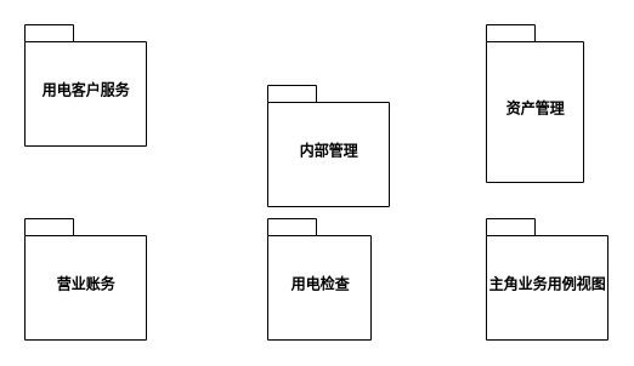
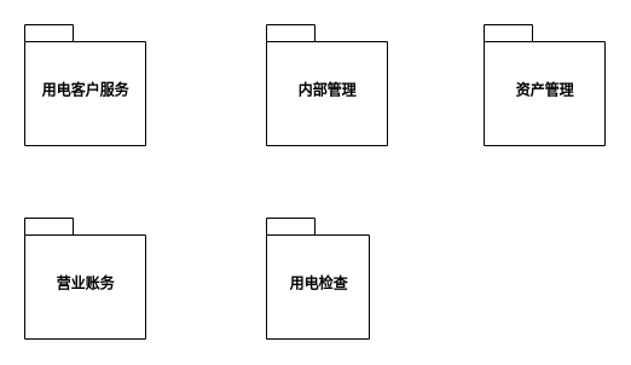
- <mxCell id="4" value="资产管理" style="shape=folder;fontStyle=1;spacingTop=10;tabWidth=40;tabHeight=14;tabPosition=left;html=1;" vertex="1" parent="1"><mxGeometry x="400" y="20" width="80" height="130" as="geometry" /></mxCell>
+ <mxCell id="4" value="资产管理" style="shape=folder;fontStyle=1;spacingTop=10;tabWidth=40;tabHeight=14;tabPosition=left;html=1;" vertex="1" parent="1"><mxGeometry x="400" y="20" width="100" height="100" as="geometry" /></mxCell>
- <mxCell id="3" value="内部管理" style="shape=folder;fontStyle=1;spacingTop=10;tabWidth=40;tabHeight=14;tabPosition=left;html=1;" vertex="1" parent="1"><mxGeometry x="220" y="70" width="100" height="100" as="geometry" /></mxCell>
+ <mxCell id="3" value="内部管理" style="shape=folder;fontStyle=1;spacingTop=10;tabWidth=40;tabHeight=14;tabPosition=left;html=1;" vertex="1" parent="1"><mxGeometry x="220" y="20" width="100" height="100" as="geometry" /></mxCell>
- <mxCell id="7" value="主角业务用例视图" style="shape=folder;fontStyle=1;spacingTop=10;tabWidth=40;tabHeight=14;tabPosition=left;html=1;" vertex="1" parent="1"><mxGeometry x="400" y="180" width="100" height="100" as="geometry" /></mxCell>
